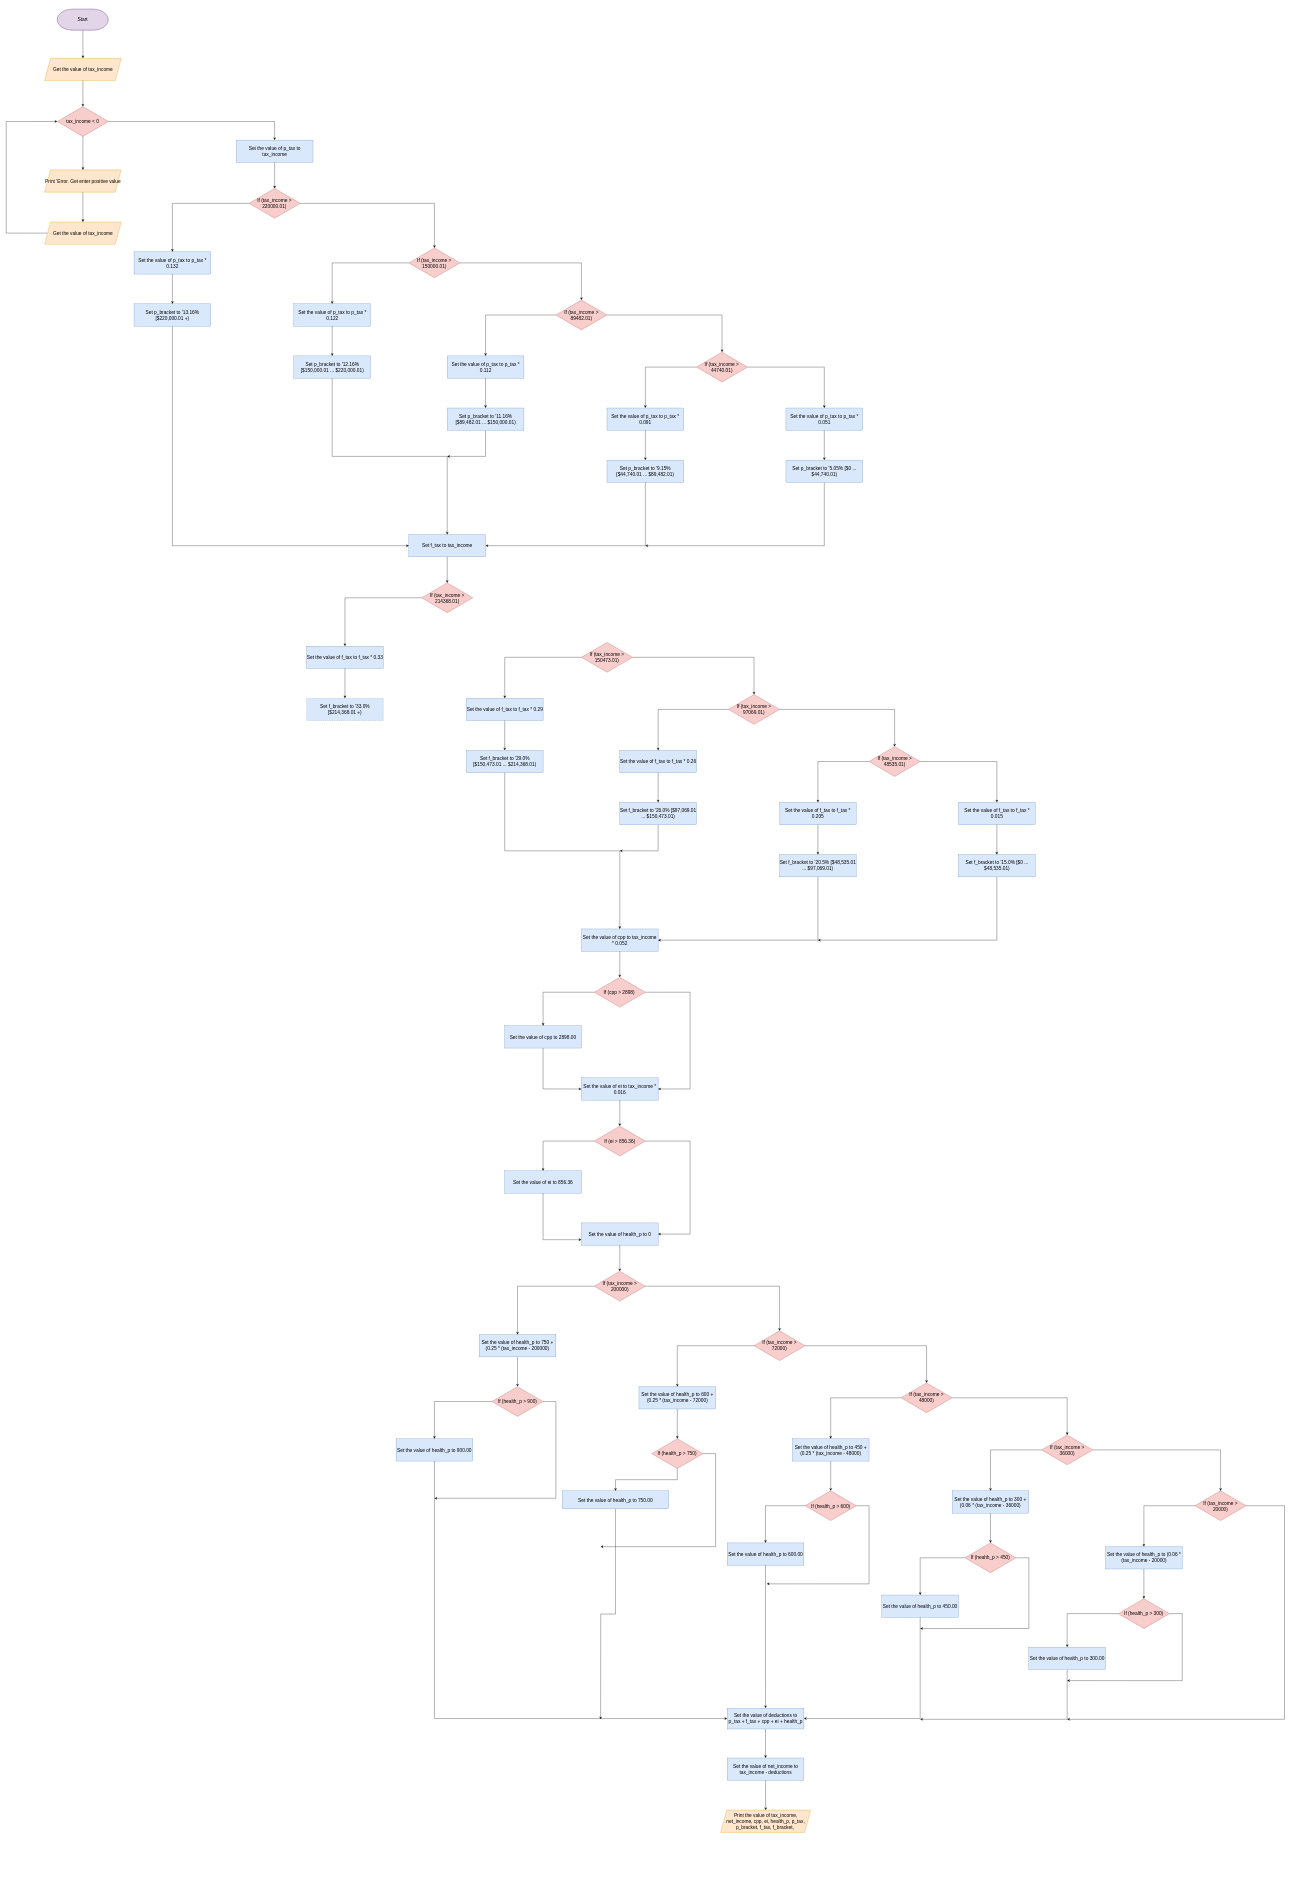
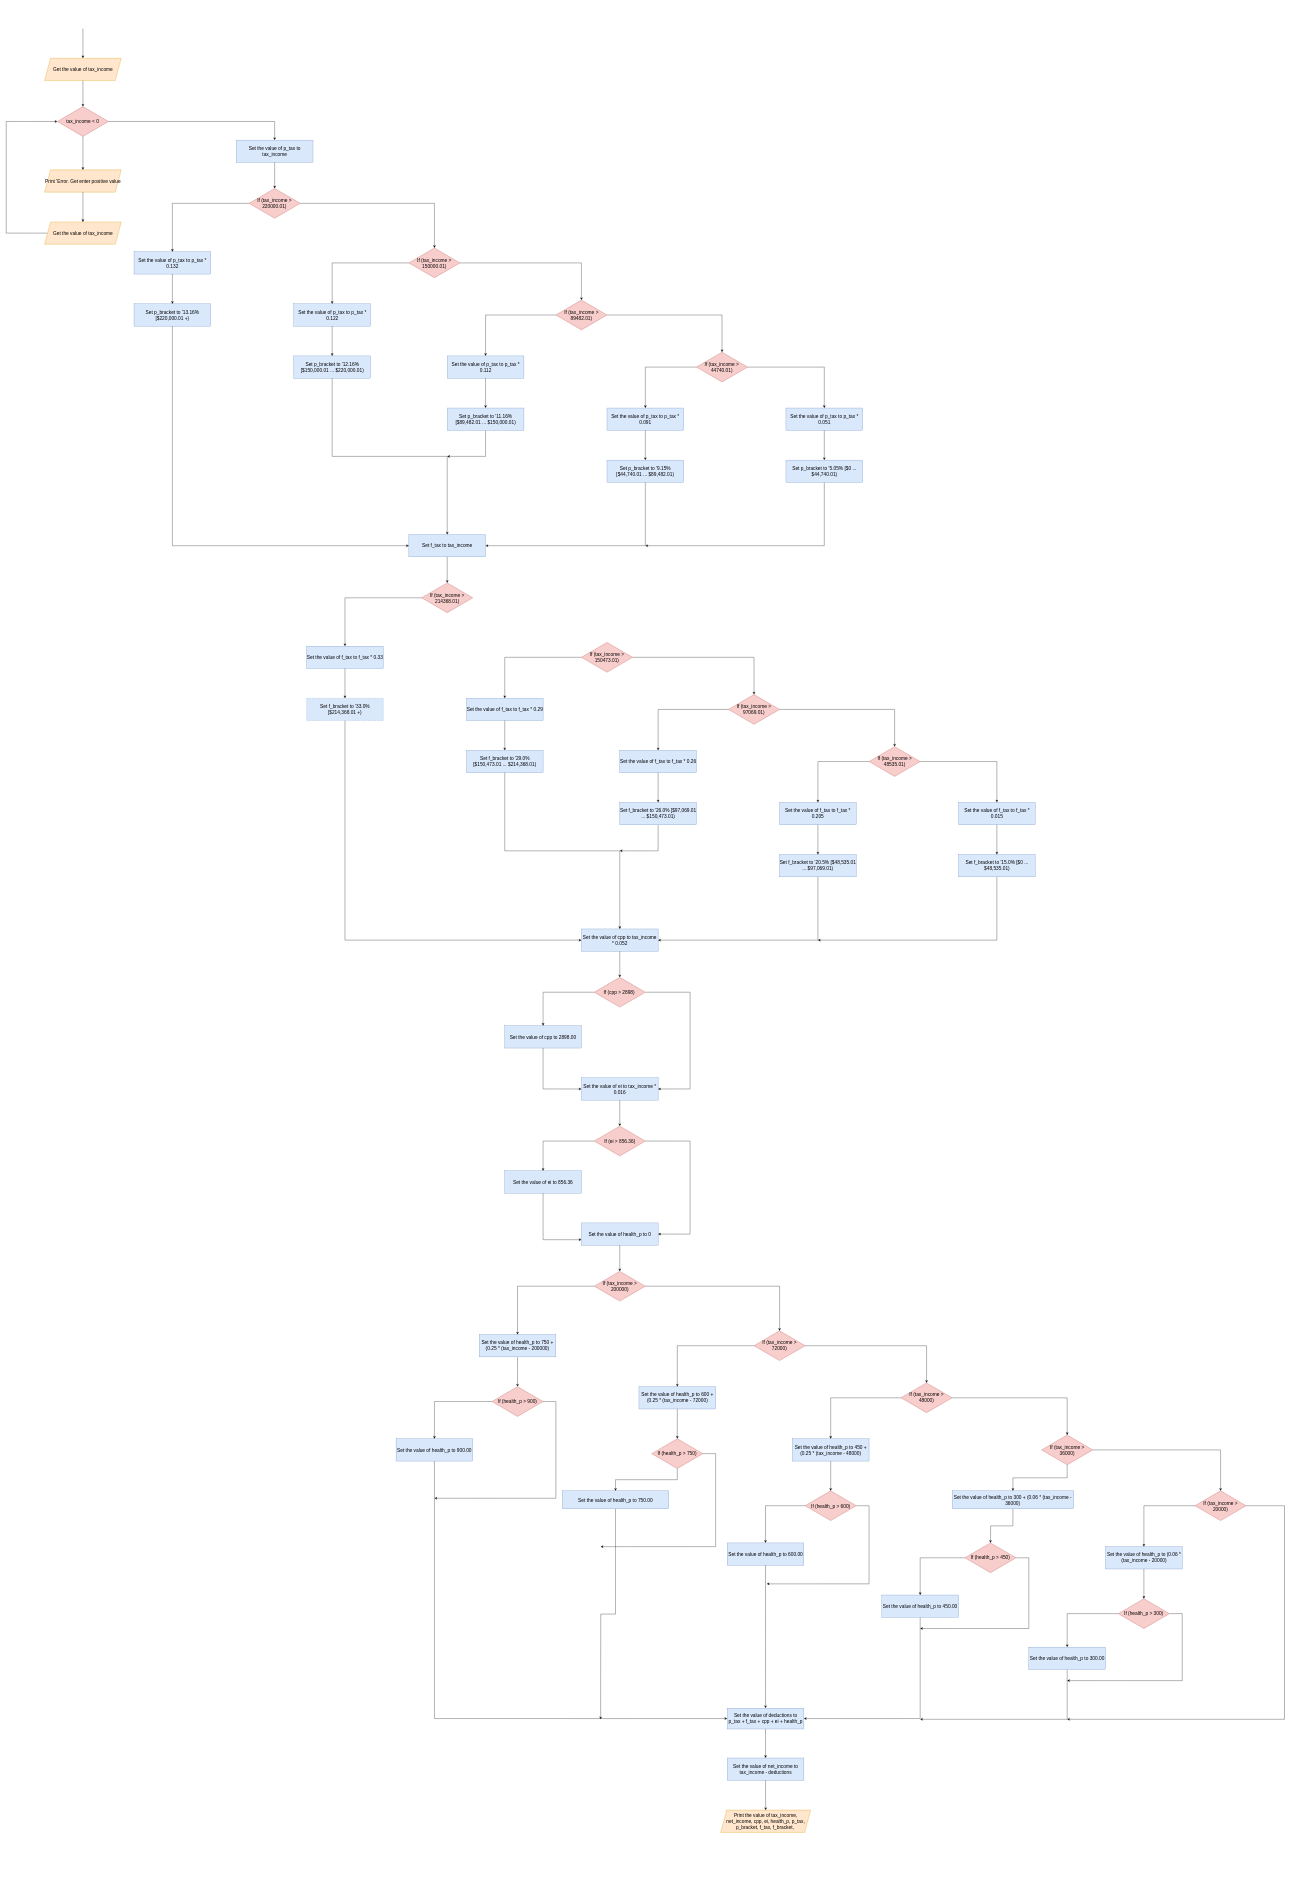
- <mxCell id="151" value="Start" style="strokeWidth=2;html=1;shape=mxgraph.flowchart.terminator;whiteSpace=wrap;fillColor=#e1d5e7;strokeColor=#9673a6;fontSize=16;" parent="2" vertex="1"><mxGeometry x="170" y="10" width="170" height="70" as="geometry" /></mxCell>
+ <mxCell id="78" style="edgeStyle=orthogonalEdgeStyle;rounded=0;orthogonalLoop=1;jettySize=auto;html=1;exitX=0.5;exitY=1;exitDx=0;exitDy=0;entryX=0;entryY=0.5;entryDx=0;entryDy=0;fontSize=16;" parent="2" source="52" target="77" edge="1"><mxGeometry relative="1" as="geometry" /></mxCell>
- <mxCell id="113" value="Set the value of health_p to 300 + (0.06 * (tax_income - 36000)" style="whiteSpace=wrap;html=1;fillColor=#dae8fc;strokeColor=#6c8ebf;fontSize=16;" parent="2" vertex="1"><mxGeometry x="3152.4" y="4947.917" width="255.6" height="74.405" as="geometry" /></mxCell>
+ <mxCell id="113" value="Set the value of health_p to 300 + (0.06 * (tax_income - 36000)" style="whiteSpace=wrap;html=1;fillColor=#dae8fc;strokeColor=#6c8ebf;fontSize=16;" parent="2" vertex="1"><mxGeometry x="3152.4" y="4947.917" width="405" height="60" as="geometry" /></mxCell>
